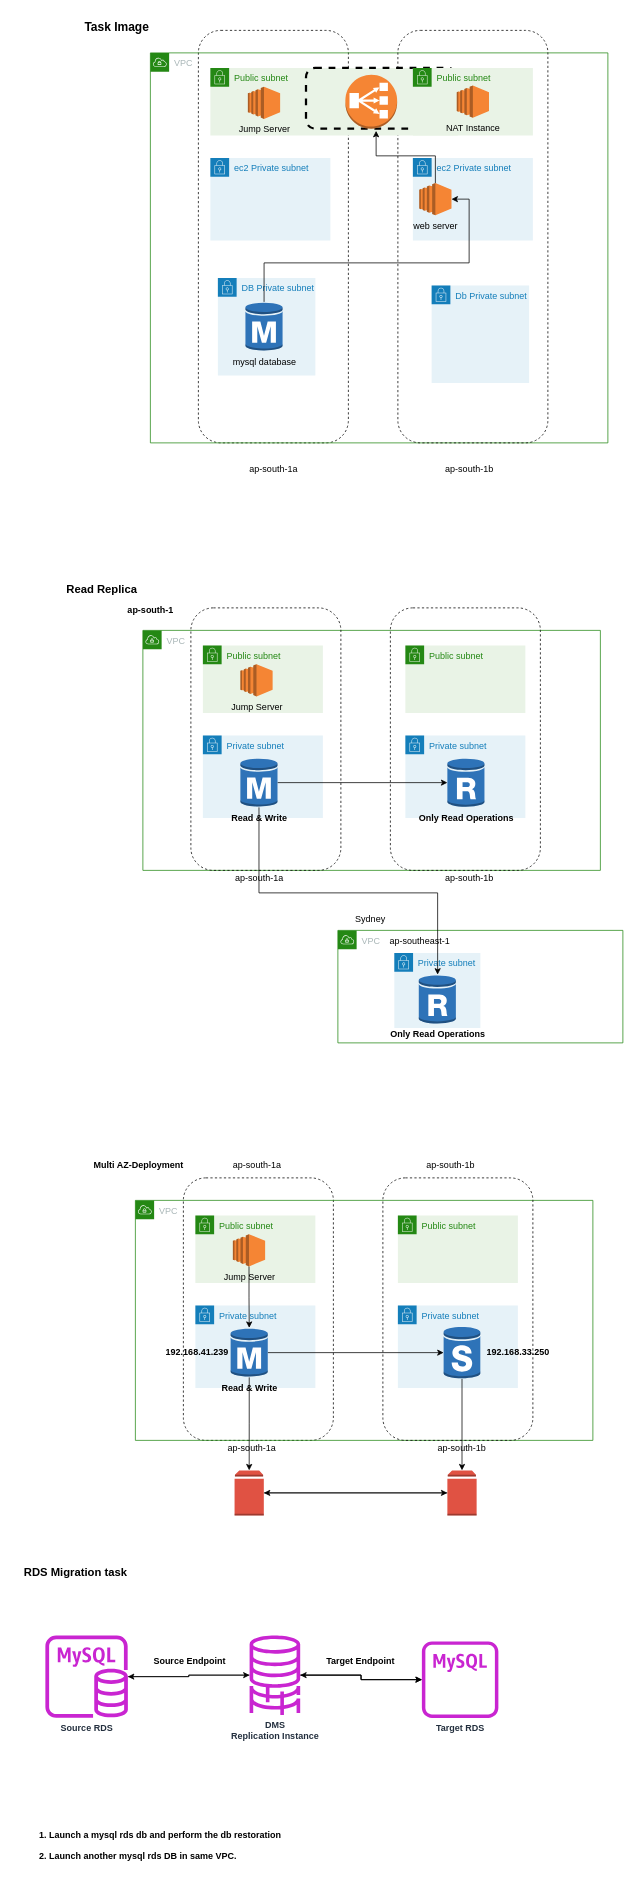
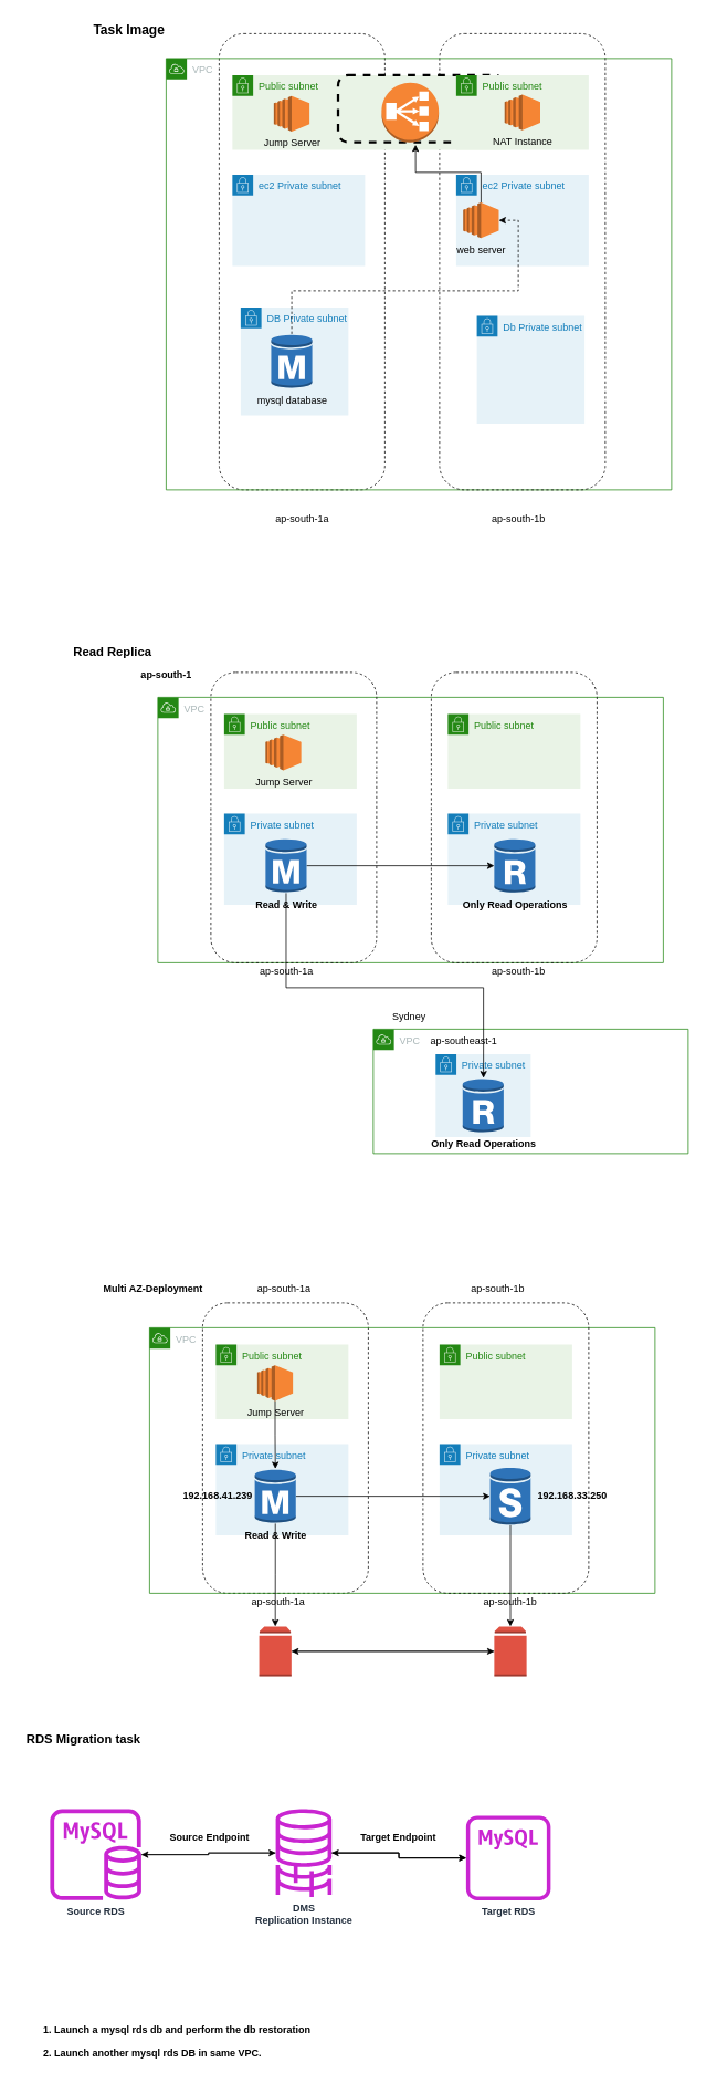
- <mxCell id="39" style="edgeStyle=orthogonalEdgeStyle;rounded=0;orthogonalLoop=1;jettySize=auto;html=1;" parent="1" source="38" target="12" edge="1"><mxGeometry relative="1" as="geometry"><Array as="points"><mxPoint x="352" y="350" /><mxPoint x="625" y="350" /></Array></mxGeometry></mxCell>
+ <mxCell id="39" style="edgeStyle=orthogonalEdgeStyle;rounded=0;orthogonalLoop=1;jettySize=auto;html=1;dashed=1;" parent="1" source="38" target="12" edge="1"><mxGeometry relative="1" as="geometry"><Array as="points"><mxPoint x="352" y="350" /><mxPoint x="625" y="350" /></Array></mxGeometry></mxCell>
